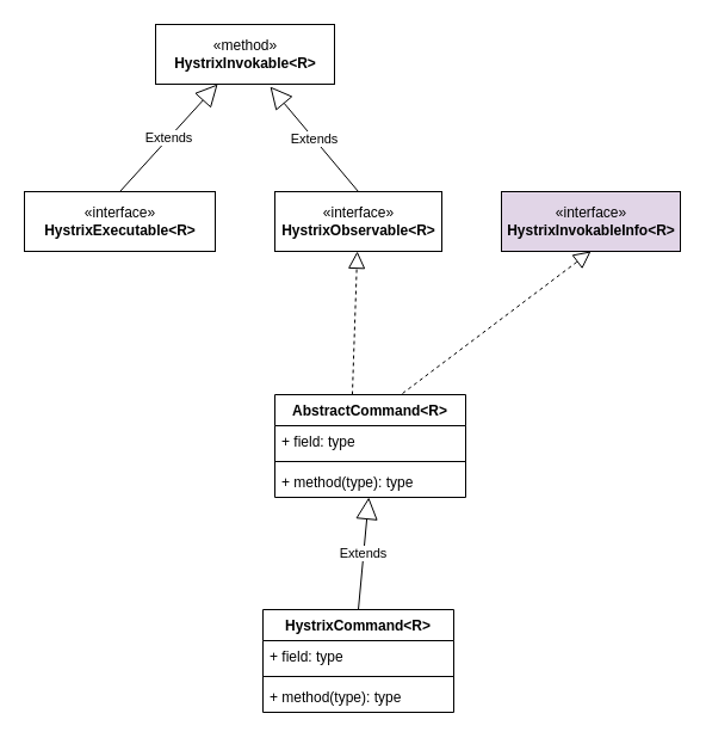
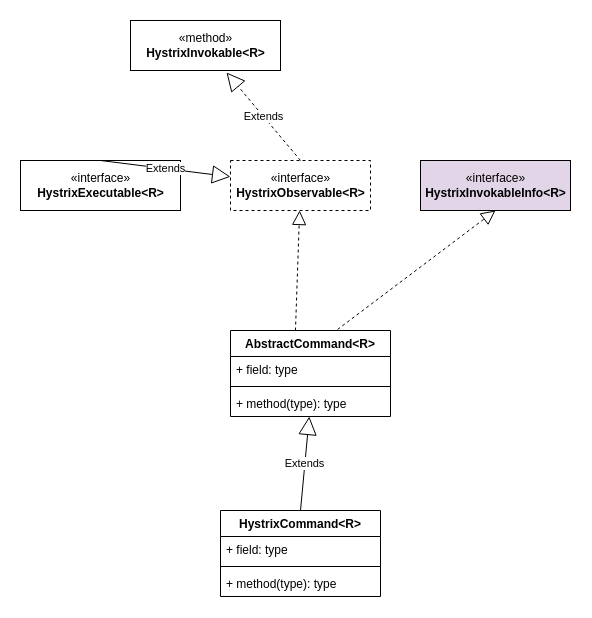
- <mxCell id="4" value="Extends" style="endArrow=block;endSize=16;endFill=0;html=1;entryX=0.347;entryY=1;entryDx=0;entryDy=0;exitX=0.5;exitY=0;exitDx=0;exitDy=0;entryPerimeter=0;" parent="1" source="3" target="2" edge="1"><mxGeometry width="160" relative="1" as="geometry"><mxPoint x="190" y="150" as="sourcePoint" /><mxPoint x="350" y="150" as="targetPoint" /></mxGeometry></mxCell>
+ <mxCell id="4" value="Extends" style="endArrow=block;endSize=16;endFill=0;html=1;exitX=0.5;exitY=0;exitDx=0;exitDy=0;" parent="1" source="3" target="5" edge="1"><mxGeometry width="160" relative="1" as="geometry"><mxPoint x="190" y="150" as="sourcePoint" /><mxPoint x="350" y="150" as="targetPoint" /></mxGeometry></mxCell>
- <mxCell id="6" value="Extends" style="endArrow=block;endSize=16;endFill=0;html=1;entryX=0.64;entryY=1.04;entryDx=0;entryDy=0;entryPerimeter=0;exitX=0.5;exitY=0;exitDx=0;exitDy=0;" parent="1" source="5" target="2" edge="1"><mxGeometry width="160" relative="1" as="geometry"><mxPoint x="300" y="150" as="sourcePoint" /><mxPoint x="460" y="150" as="targetPoint" /></mxGeometry></mxCell>
+ <mxCell id="6" value="Extends" style="endArrow=block;endSize=16;endFill=0;html=1;entryX=0.64;entryY=1.04;entryDx=0;entryDy=0;entryPerimeter=0;exitX=0.5;exitY=0;exitDx=0;exitDy=0;dashed=1;" parent="1" source="5" target="2" edge="1"><mxGeometry width="160" relative="1" as="geometry"><mxPoint x="300" y="150" as="sourcePoint" /><mxPoint x="460" y="150" as="targetPoint" /></mxGeometry></mxCell>
- <mxCell id="5" value="«interface»&lt;br&gt;&lt;b&gt;HystrixObservable&amp;lt;R&amp;gt;&lt;/b&gt;" style="html=1;" parent="1" vertex="1"><mxGeometry x="230" y="160" width="140" height="50" as="geometry" /></mxCell>
+ <mxCell id="5" value="«interface»&lt;br&gt;&lt;b&gt;HystrixObservable&amp;lt;R&amp;gt;&lt;/b&gt;" style="html=1;dashed=1;" parent="1" vertex="1"><mxGeometry x="230" y="160" width="140" height="50" as="geometry" /></mxCell>
